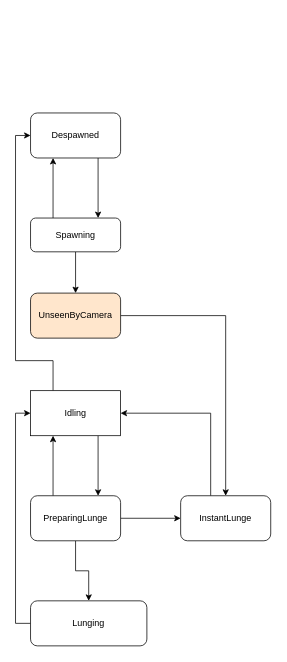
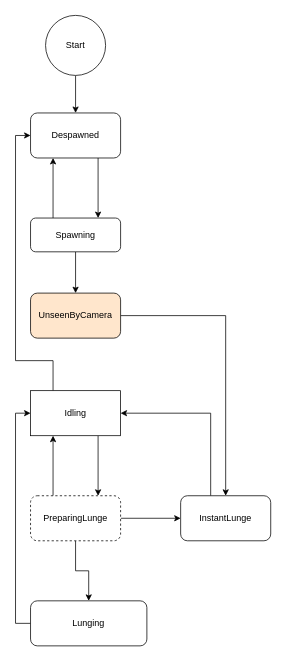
+ <mxCell id="15" value="Start" style="ellipse;whiteSpace=wrap;html=1;" parent="1" vertex="1"><mxGeometry x="60" y="20" width="80" height="80" as="geometry" /></mxCell>
+ <mxCell id="14" style="edgeStyle=orthogonalEdgeStyle;rounded=0;orthogonalLoop=1;jettySize=auto;html=1;" parent="1" source="15" target="3" edge="1"><mxGeometry relative="1" as="geometry" /></mxCell>
- <mxCell id="13" value="PreparingLunge" style="rounded=1;whiteSpace=wrap;html=1;" parent="1" vertex="1"><mxGeometry x="40" y="660" width="120" height="60" as="geometry" /></mxCell>
+ <mxCell id="13" value="PreparingLunge" style="rounded=1;whiteSpace=wrap;html=1;dashed=1;" parent="1" vertex="1"><mxGeometry x="40" y="660" width="120" height="60" as="geometry" /></mxCell>
